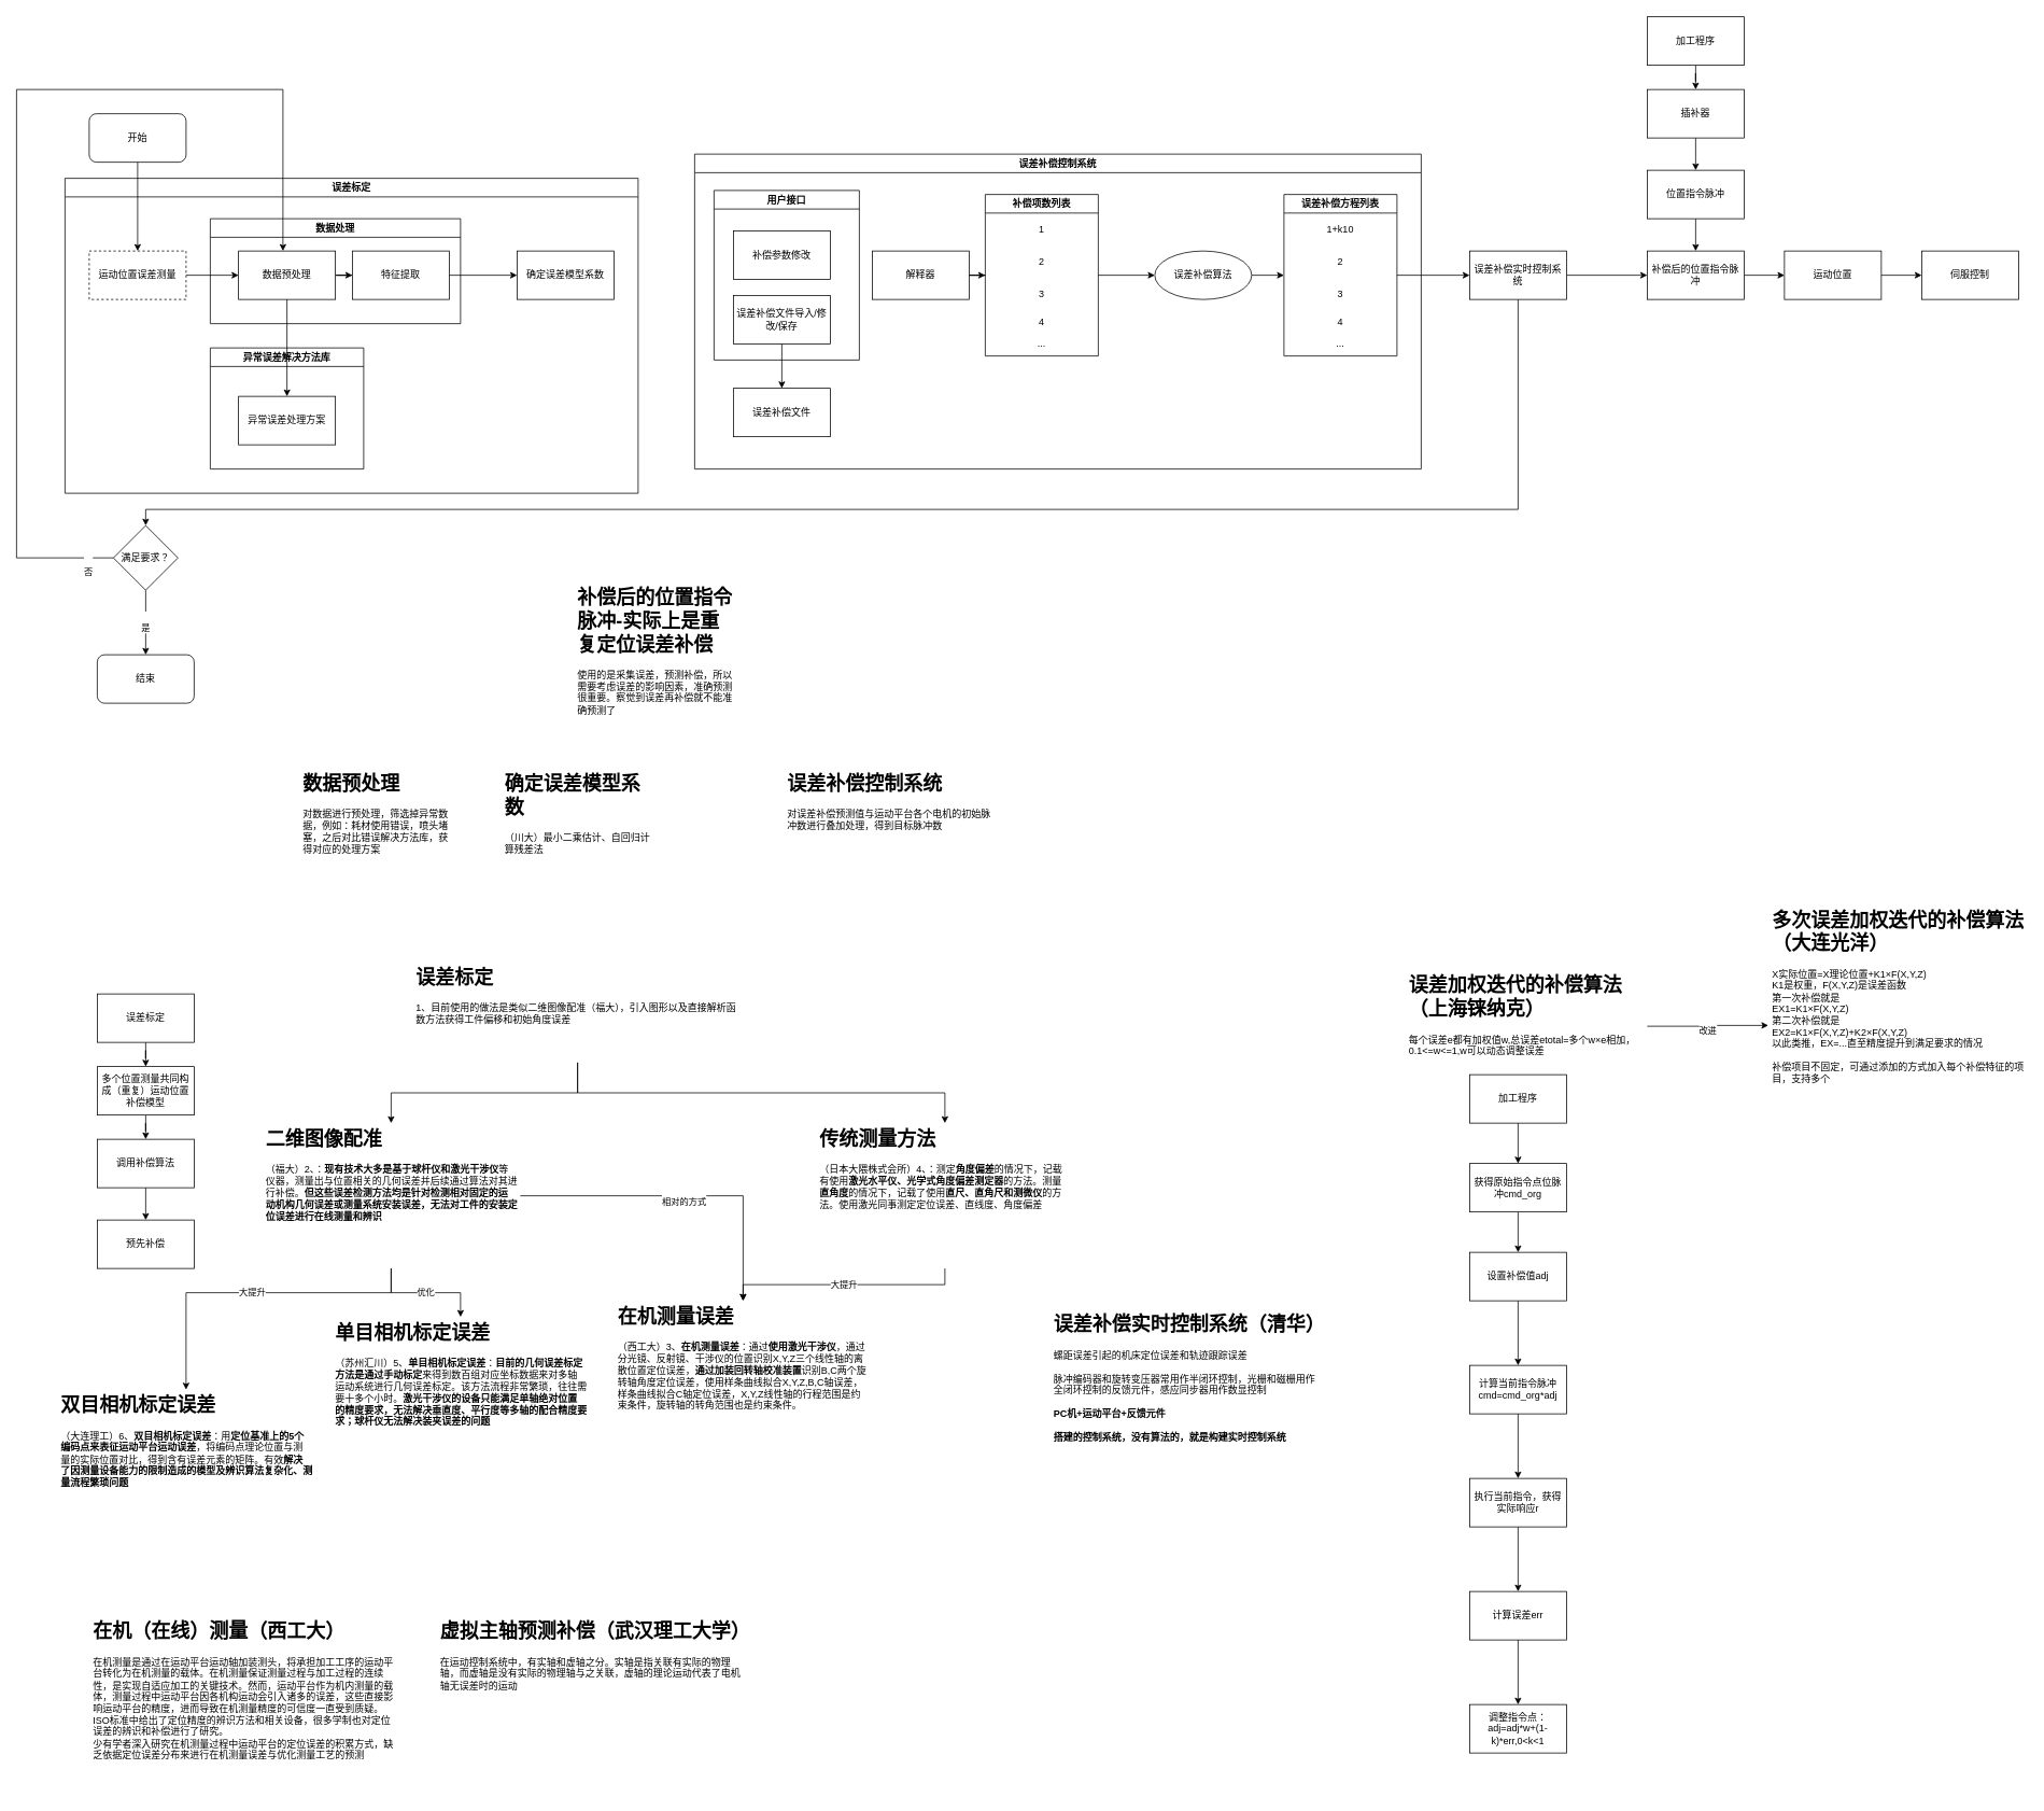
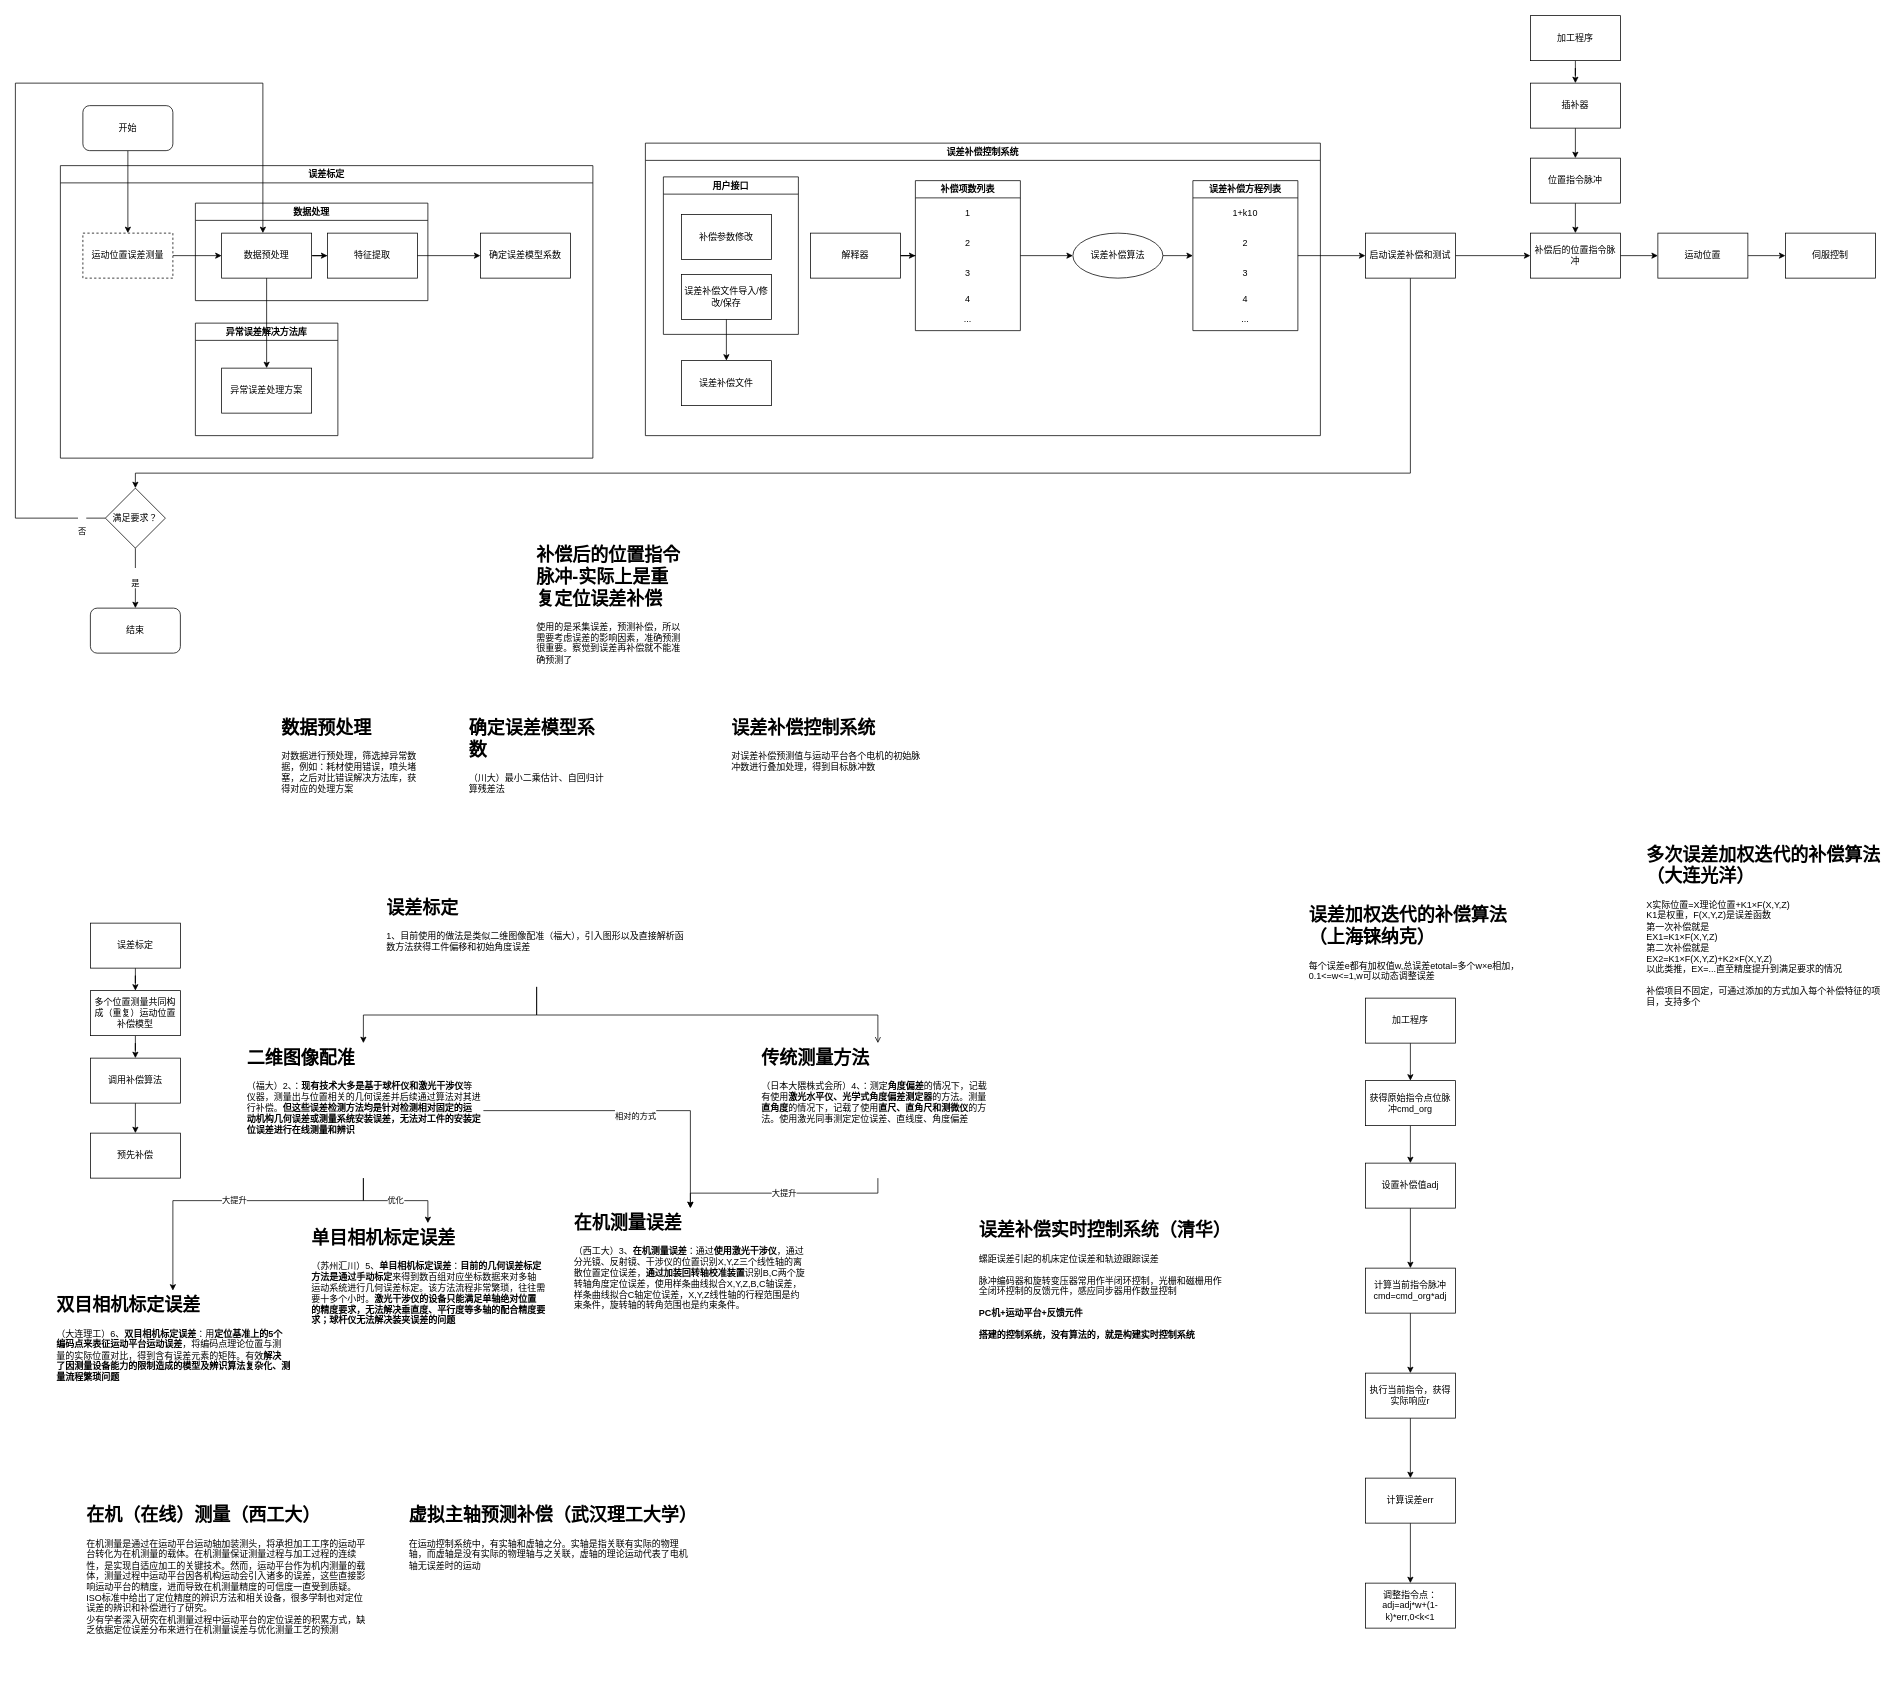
- <mxCell id="53" value="误差补偿实时控制系统" style="rounded=0;whiteSpace=wrap;html=1;" vertex="1" parent="1"><mxGeometry x="1820" y="310" width="120" height="60" as="geometry" /></mxCell>
+ <mxCell id="53" value="启动误差补偿和测试" style="rounded=0;whiteSpace=wrap;html=1;" vertex="1" parent="1"><mxGeometry x="1820" y="310" width="120" height="60" as="geometry" /></mxCell>
- <mxCell id="69" value="&lt;br&gt;改进" style="edgeStyle=orthogonalEdgeStyle;rounded=0;orthogonalLoop=1;jettySize=auto;html=1;" edge="1" parent="1" source="70" target="88"><mxGeometry relative="1" as="geometry" /></mxCell>
- <mxCell id="12" style="edgeStyle=orthogonalEdgeStyle;rounded=0;orthogonalLoop=1;jettySize=auto;html=1;exitX=0.5;exitY=1;exitDx=0;exitDy=0;" edge="1" parent="1" source="13" target="96"><mxGeometry relative="1" as="geometry" /></mxCell>
+ <mxCell id="12" style="edgeStyle=orthogonalEdgeStyle;rounded=0;orthogonalLoop=1;jettySize=auto;html=1;exitX=0.5;exitY=1;exitDx=0;exitDy=0;endArrow=open;" edge="1" parent="1" source="13" target="96"><mxGeometry relative="1" as="geometry" /></mxCell>
